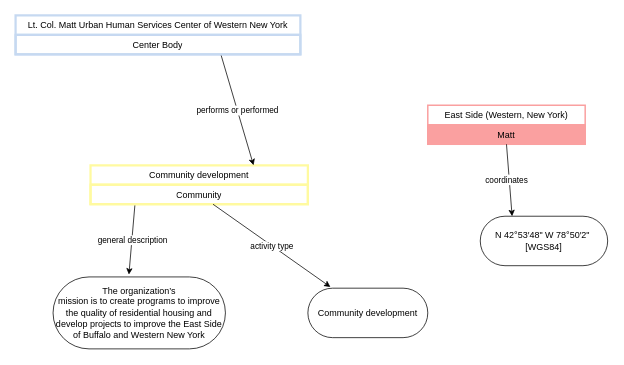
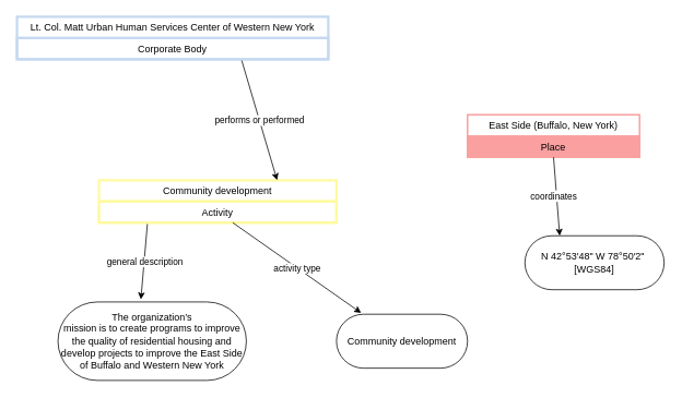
- <mxCell id="3" value="Center Body" style="text;strokeColor=#C6D9F1;strokeWidth=3;fillColor=none;align=center;verticalAlign=top;spacingLeft=4;spacingRight=4;overflow=hidden;rotatable=0;points=[[0,0.5],[1,0.5]];portConstraint=eastwest;whiteSpace=wrap;html=1;" parent="2" vertex="1"><mxGeometry y="26" width="380" height="26" as="geometry" /></mxCell>
+ <mxCell id="3" value="Corporate Body" style="text;strokeColor=#C6D9F1;strokeWidth=3;fillColor=none;align=center;verticalAlign=top;spacingLeft=4;spacingRight=4;overflow=hidden;rotatable=0;points=[[0,0.5],[1,0.5]];portConstraint=eastwest;whiteSpace=wrap;html=1;" parent="2" vertex="1"><mxGeometry y="26" width="380" height="26" as="geometry" /></mxCell>
- <mxCell id="6" value="&lt;p&gt;East Side (Western, New York)&lt;/p&gt;" style="swimlane;fontStyle=0;childLayout=stackLayout;horizontal=1;startSize=26;strokeColor=#FAA0A0;strokeWidth=2;fillColor=none;horizontalStack=0;resizeParent=1;resizeParentMax=0;resizeLast=0;collapsible=1;marginBottom=0;whiteSpace=wrap;html=1;" parent="1" vertex="1"><mxGeometry x="570" y="140" width="210" height="52" as="geometry" /></mxCell>
+ <mxCell id="6" value="&lt;p&gt;East Side (Buffalo, New York)&lt;/p&gt;" style="swimlane;fontStyle=0;childLayout=stackLayout;horizontal=1;startSize=26;strokeColor=#FAA0A0;strokeWidth=2;fillColor=none;horizontalStack=0;resizeParent=1;resizeParentMax=0;resizeLast=0;collapsible=1;marginBottom=0;whiteSpace=wrap;html=1;" parent="1" vertex="1"><mxGeometry x="570" y="140" width="210" height="52" as="geometry" /></mxCell>
- <mxCell id="7" value="Matt" style="text;strokeColor=#FAA0A0;strokeWidth=2;fillColor=#FAA0A0;align=center;verticalAlign=top;spacingLeft=4;spacingRight=4;overflow=hidden;rotatable=0;points=[[0,0.5],[1,0.5]];portConstraint=eastwest;whiteSpace=wrap;html=1;" parent="6" vertex="1"><mxGeometry y="26" width="210" height="26" as="geometry" /></mxCell>
+ <mxCell id="7" value="Place" style="text;strokeColor=#FAA0A0;strokeWidth=2;fillColor=#FAA0A0;align=center;verticalAlign=top;spacingLeft=4;spacingRight=4;overflow=hidden;rotatable=0;points=[[0,0.5],[1,0.5]];portConstraint=eastwest;whiteSpace=wrap;html=1;" parent="6" vertex="1"><mxGeometry y="26" width="210" height="26" as="geometry" /></mxCell>
- <mxCell id="5" value="Community" style="text;strokeColor=#FFFAA0;strokeWidth=3;fillColor=none;align=center;verticalAlign=top;spacingLeft=4;spacingRight=4;overflow=hidden;rotatable=0;points=[[0,0.5],[1,0.5]];portConstraint=eastwest;whiteSpace=wrap;html=1;" parent="4" vertex="1"><mxGeometry y="26" width="290" height="26" as="geometry" /></mxCell>
+ <mxCell id="5" value="Activity" style="text;strokeColor=#FFFAA0;strokeWidth=3;fillColor=none;align=center;verticalAlign=top;spacingLeft=4;spacingRight=4;overflow=hidden;rotatable=0;points=[[0,0.5],[1,0.5]];portConstraint=eastwest;whiteSpace=wrap;html=1;" parent="4" vertex="1"><mxGeometry y="26" width="290" height="26" as="geometry" /></mxCell>
